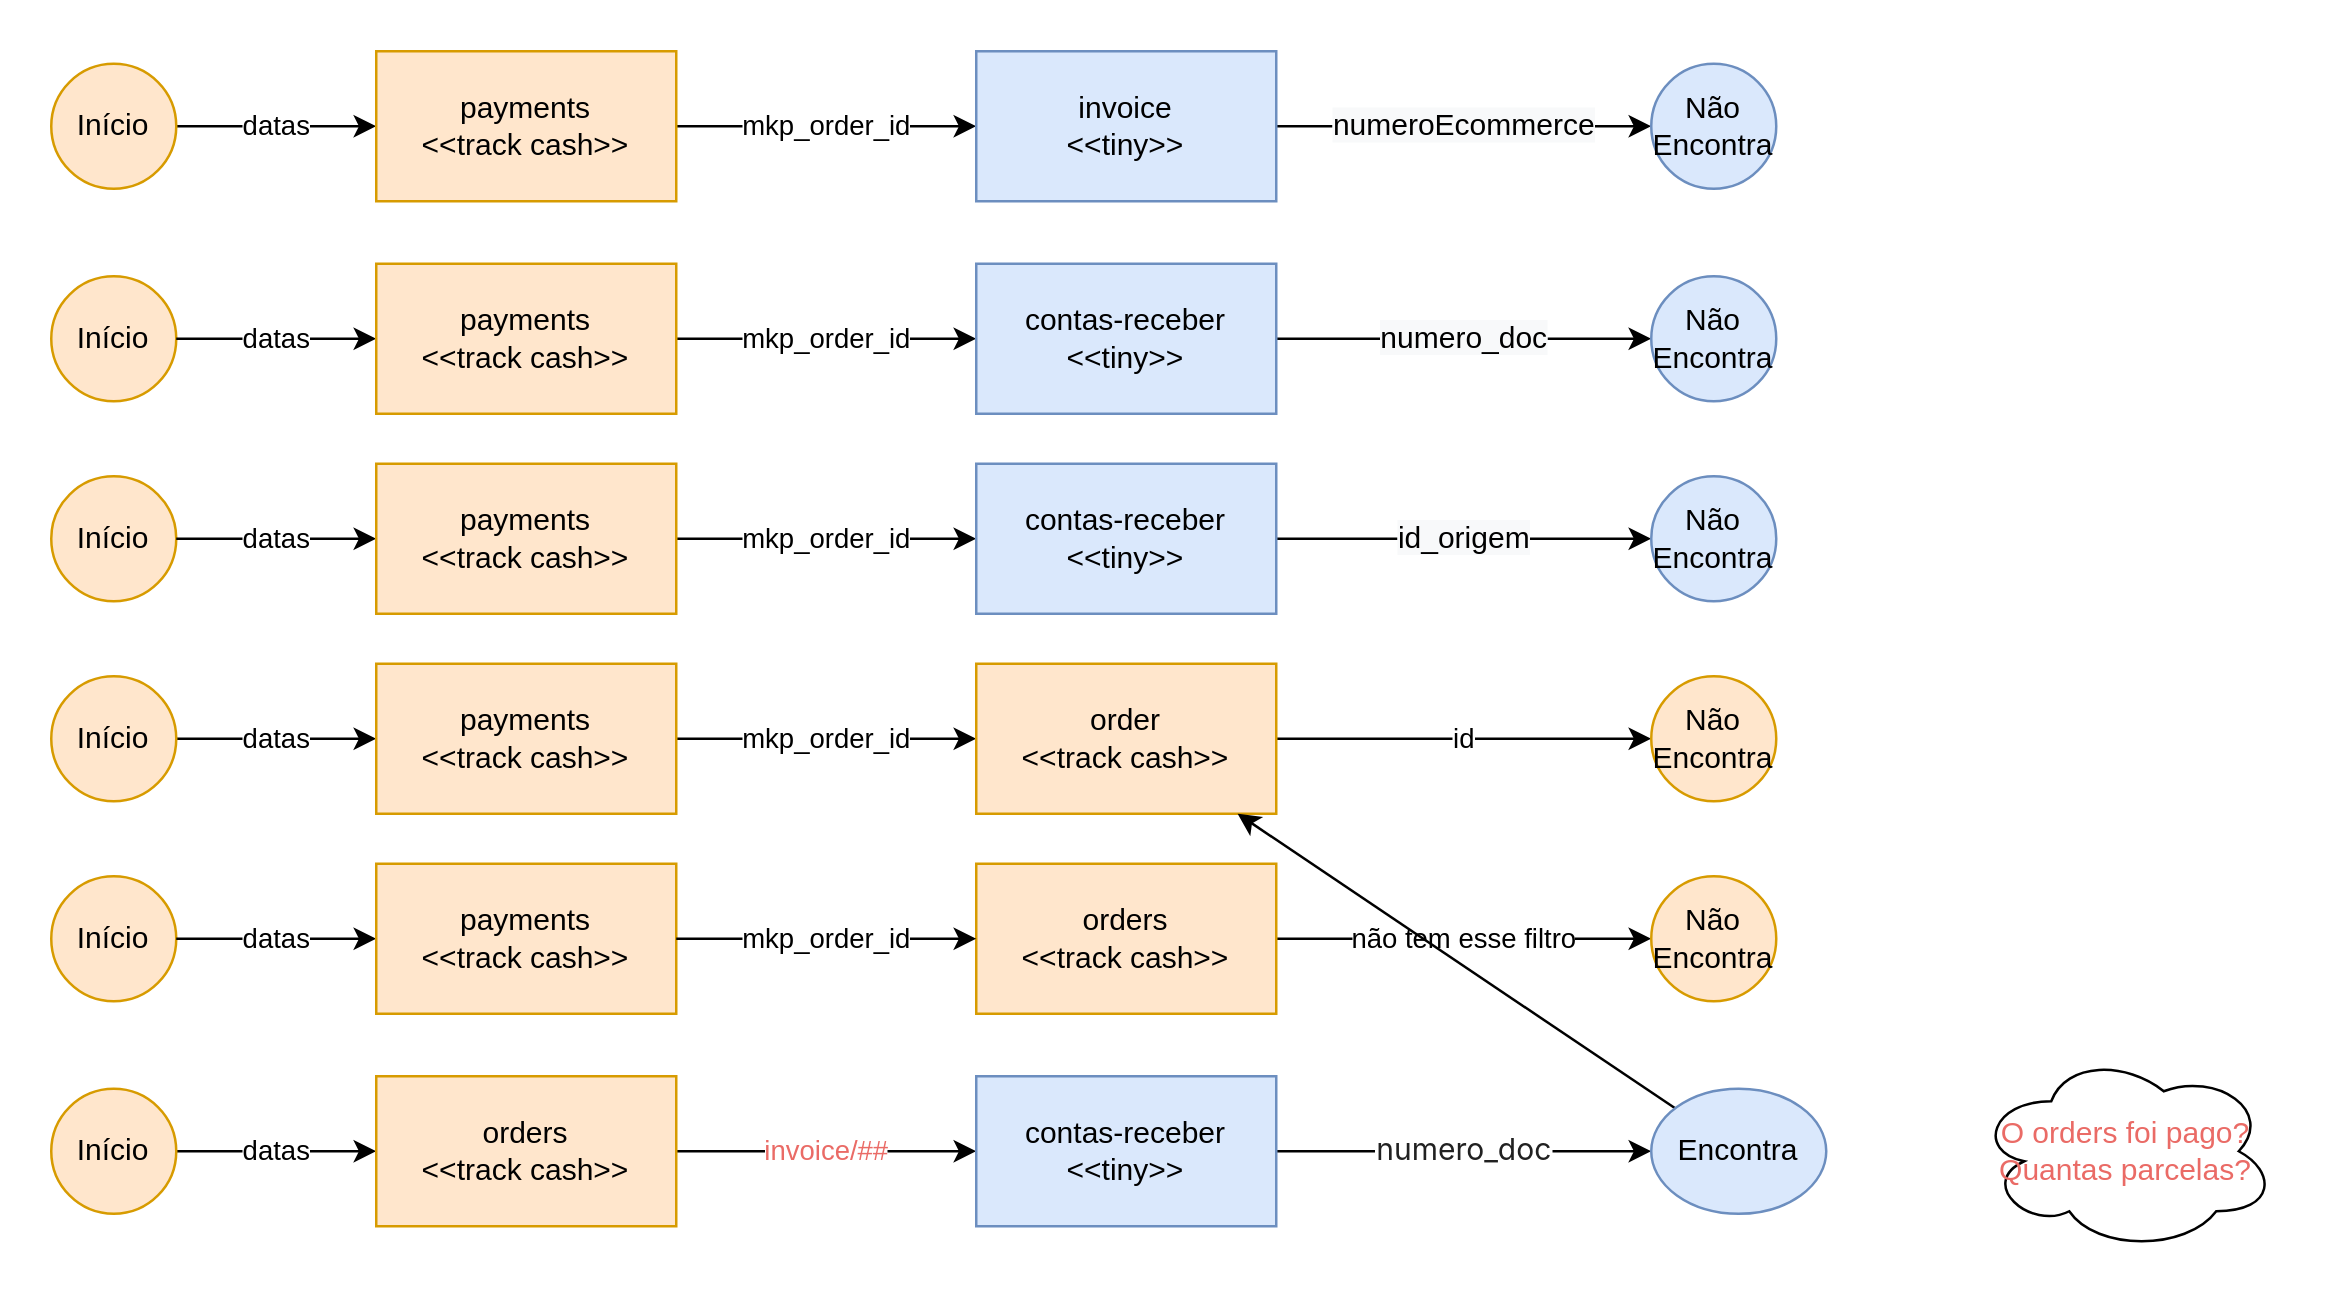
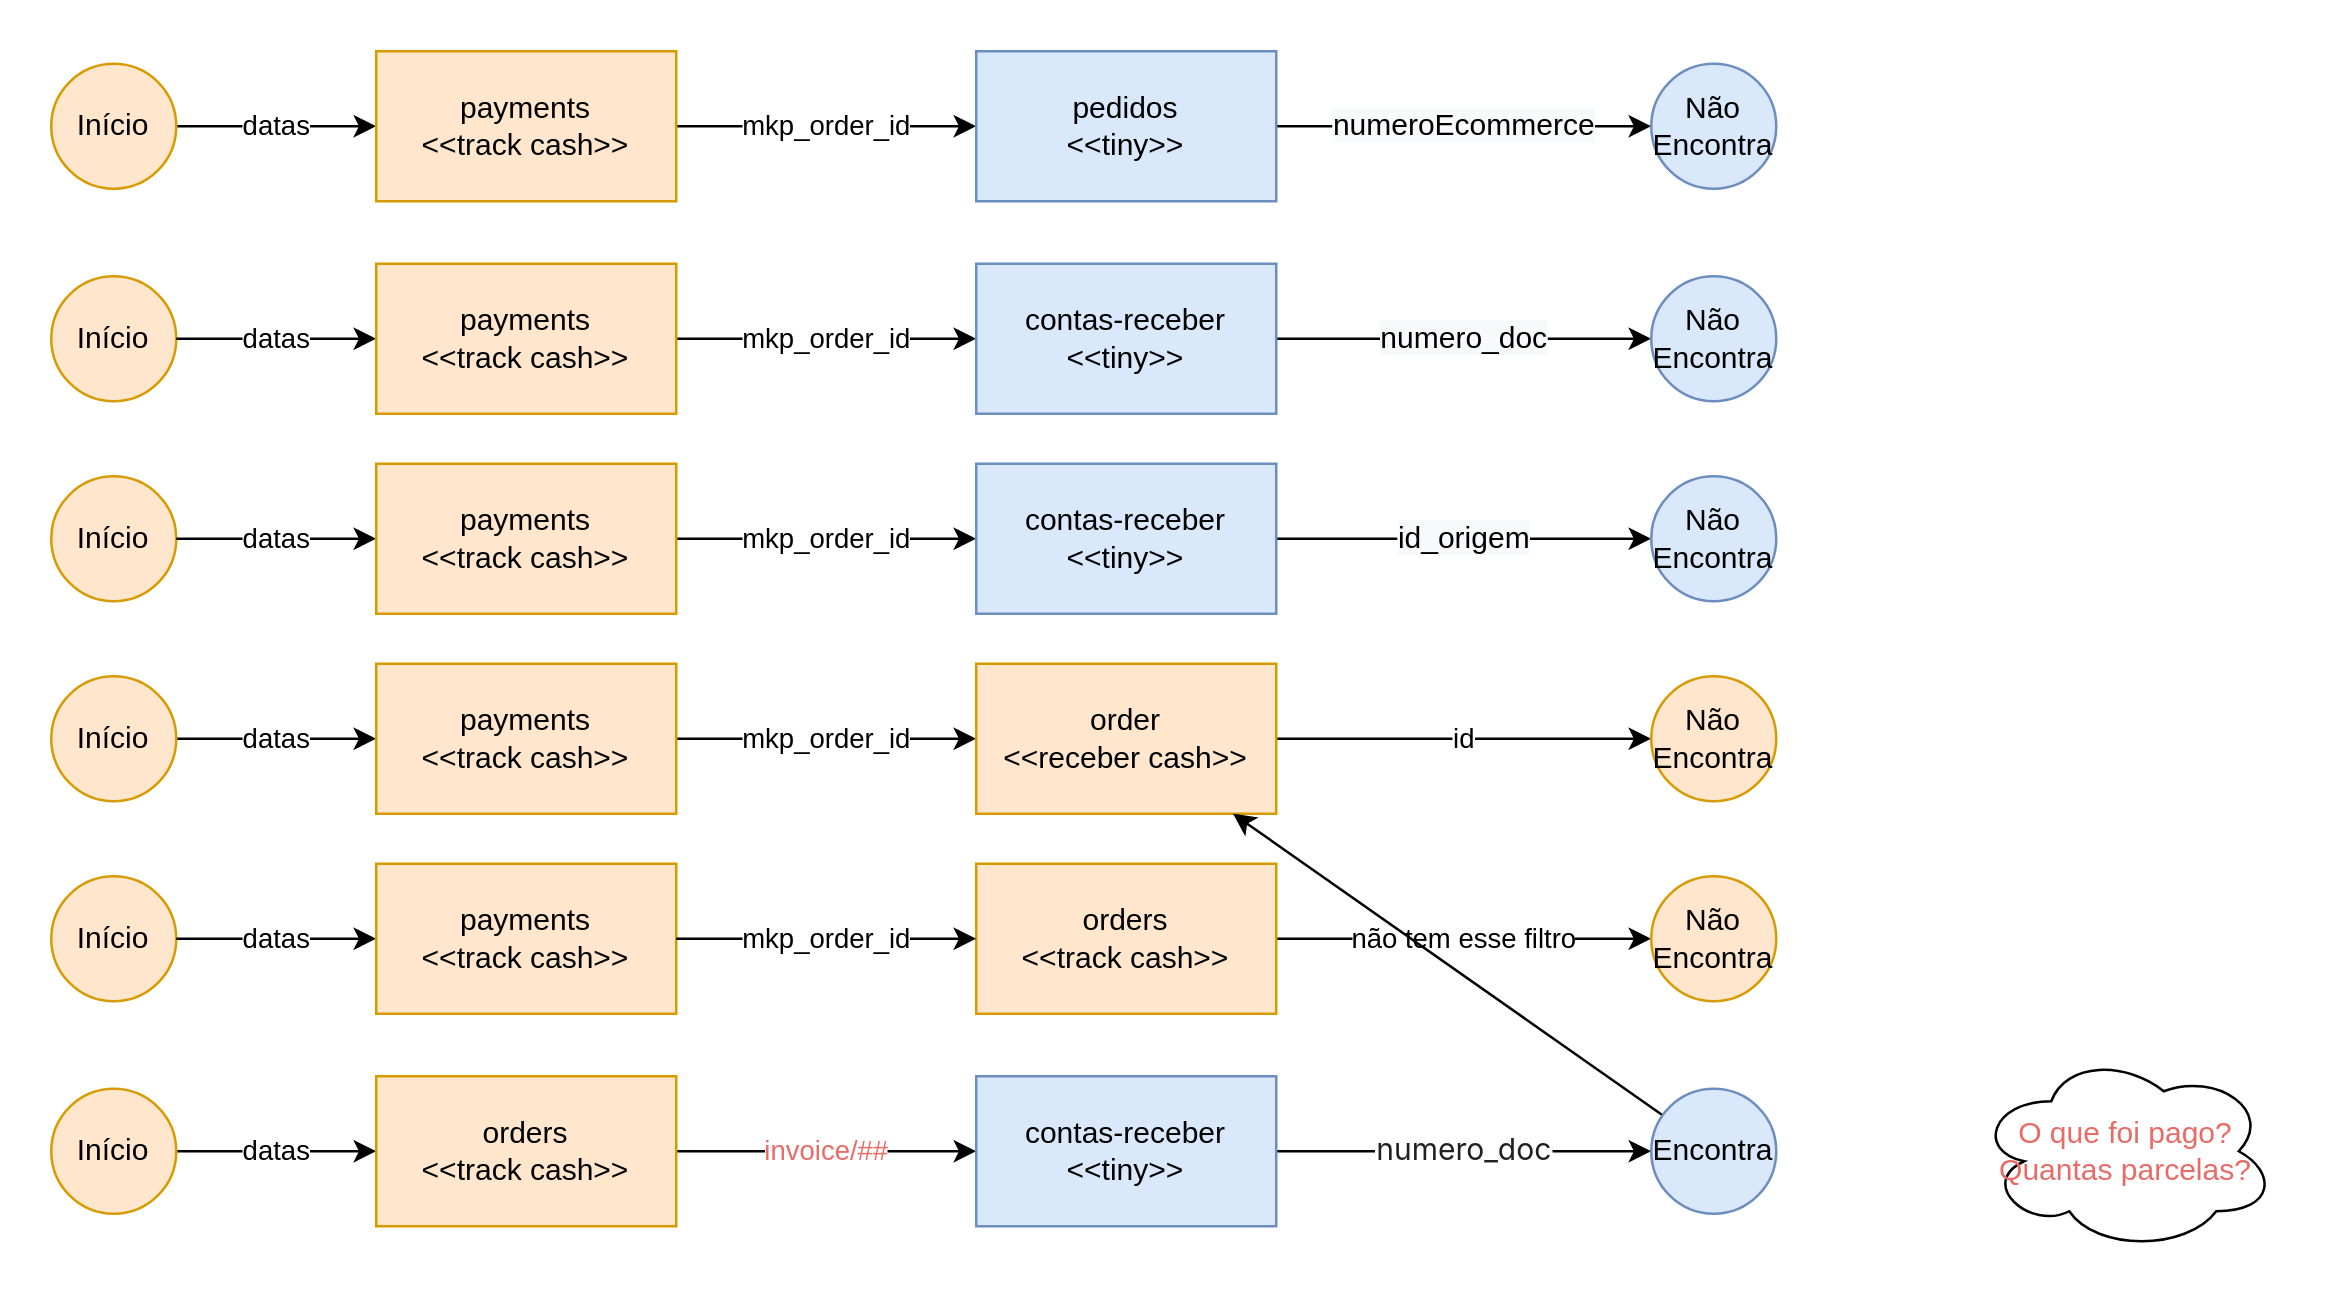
- <mxCell id="9" value="invoice&lt;br&gt;&amp;lt;&amp;lt;tiny&amp;gt;&amp;gt;" style="rounded=0;whiteSpace=wrap;html=1;fillColor=#dae8fc;strokeColor=#6c8ebf;" parent="1" vertex="1"><mxGeometry x="390" y="20" width="120" height="60" as="geometry" /></mxCell>
+ <mxCell id="9" value="pedidos&lt;br&gt;&amp;lt;&amp;lt;tiny&amp;gt;&amp;gt;" style="rounded=0;whiteSpace=wrap;html=1;fillColor=#dae8fc;strokeColor=#6c8ebf;" parent="1" vertex="1"><mxGeometry x="390" y="20" width="120" height="60" as="geometry" /></mxCell>
- <mxCell id="17" value="order&lt;br&gt;&amp;lt;&amp;lt;track cash&amp;gt;&amp;gt;" style="rounded=0;whiteSpace=wrap;html=1;fillColor=#ffe6cc;strokeColor=#d79b00;" parent="1" vertex="1"><mxGeometry x="390" y="265" width="120" height="60" as="geometry" /></mxCell>
+ <mxCell id="17" value="order&lt;br&gt;&amp;lt;&amp;lt;receber cash&amp;gt;&amp;gt;" style="rounded=0;whiteSpace=wrap;html=1;fillColor=#ffe6cc;strokeColor=#d79b00;" parent="1" vertex="1"><mxGeometry x="390" y="265" width="120" height="60" as="geometry" /></mxCell>
- <mxCell id="45" value="Encontra" style="ellipse;whiteSpace=wrap;html=1;aspect=fixed;fillColor=#dae8fc;strokeColor=#6c8ebf;" parent="1" vertex="1"><mxGeometry x="660" y="435" width="70" height="50" as="geometry" /></mxCell>
+ <mxCell id="45" value="Encontra" style="ellipse;whiteSpace=wrap;html=1;aspect=fixed;fillColor=#dae8fc;strokeColor=#6c8ebf;" parent="1" vertex="1"><mxGeometry x="660" y="435" width="50" height="50" as="geometry" /></mxCell>
- <mxCell id="43" value="O orders foi pago?&lt;br&gt;Quantas parcelas?" style="ellipse;shape=cloud;whiteSpace=wrap;html=1;fontColor=#EA6B66;" parent="1" vertex="1"><mxGeometry x="790" y="420" width="120" height="80" as="geometry" /></mxCell>
+ <mxCell id="43" value="O que foi pago?&lt;br&gt;Quantas parcelas?" style="ellipse;shape=cloud;whiteSpace=wrap;html=1;fontColor=#EA6B66;" parent="1" vertex="1"><mxGeometry x="790" y="420" width="120" height="80" as="geometry" /></mxCell>
